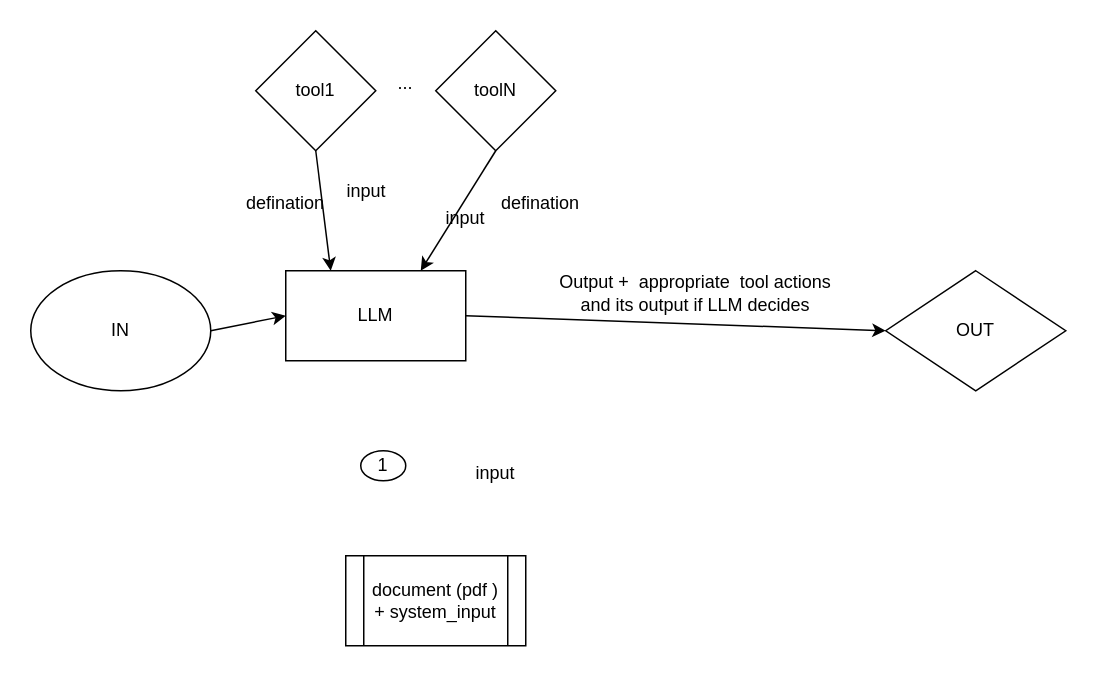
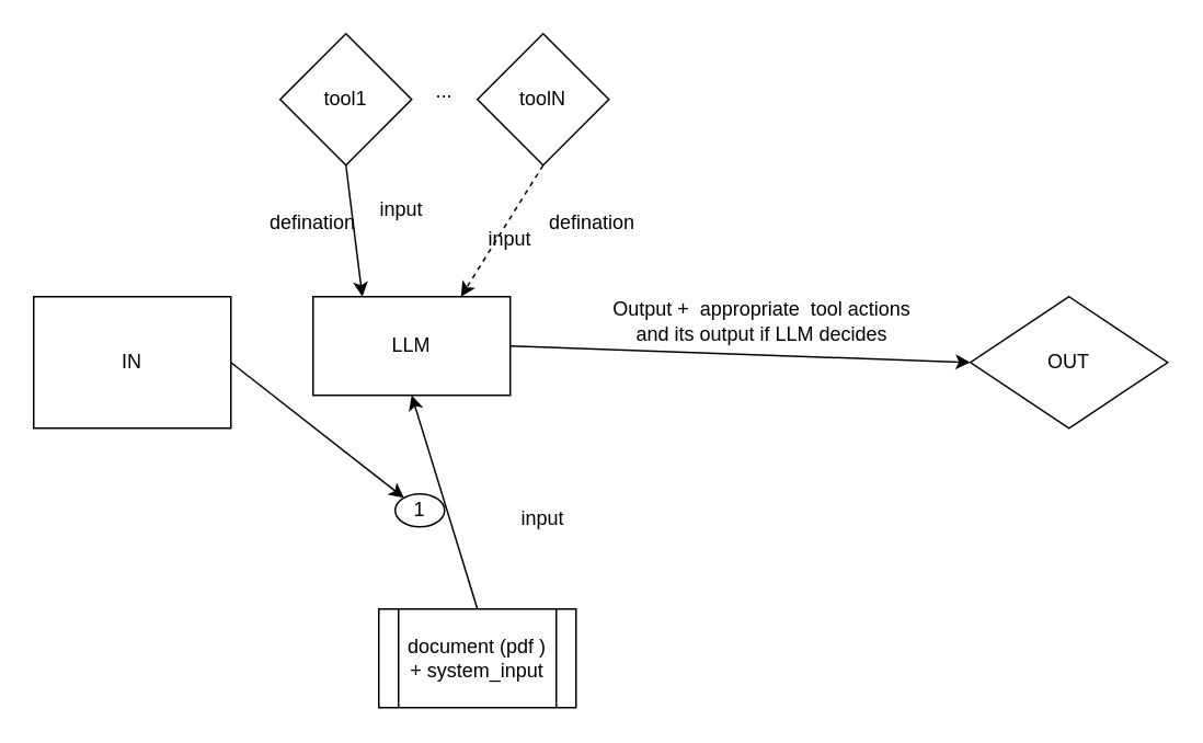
- <mxCell id="12" value="" style="endArrow=classic;html=1;rounded=0;exitX=0.5;exitY=1;exitDx=0;exitDy=0;entryX=0.75;entryY=0;entryDx=0;entryDy=0;" edge="1" parent="1" source="10" target="3"><mxGeometry width="50" height="50" relative="1" as="geometry"><mxPoint x="440" y="280" as="sourcePoint" /><mxPoint x="490" y="230" as="targetPoint" /></mxGeometry></mxCell>
+ <mxCell id="12" value="" style="endArrow=classic;html=1;rounded=0;exitX=0.5;exitY=1;exitDx=0;exitDy=0;entryX=0.75;entryY=0;entryDx=0;entryDy=0;dashed=1;" edge="1" parent="1" source="10" target="3"><mxGeometry width="50" height="50" relative="1" as="geometry"><mxPoint x="440" y="280" as="sourcePoint" /><mxPoint x="490" y="230" as="targetPoint" /></mxGeometry></mxCell>
- <mxCell id="7" value="" style="endArrow=classic;html=1;rounded=0;entryX=0;entryY=0.5;entryDx=0;entryDy=0;exitX=1;exitY=0.5;exitDx=0;exitDy=0;" edge="1" parent="1" source="2" target="3"><mxGeometry width="50" height="50" relative="1" as="geometry"><mxPoint x="110" y="330" as="sourcePoint" /><mxPoint x="160" y="280" as="targetPoint" /></mxGeometry></mxCell>
+ <mxCell id="7" value="" style="endArrow=classic;html=1;rounded=0;exitX=1;exitY=0.5;exitDx=0;exitDy=0;" edge="1" parent="1" source="2" target="6"><mxGeometry width="50" height="50" relative="1" as="geometry"><mxPoint x="110" y="330" as="sourcePoint" /><mxPoint x="160" y="280" as="targetPoint" /></mxGeometry></mxCell>
- <mxCell id="2" value="IN" style="ellipse;whiteSpace=wrap;html=1;" vertex="1" parent="1"><mxGeometry x="20" y="180" width="120" height="80" as="geometry" /></mxCell>
+ <mxCell id="2" value="IN" style="whiteSpace=wrap;html=1;rounded=0;" vertex="1" parent="1"><mxGeometry x="20" y="180" width="120" height="80" as="geometry" /></mxCell>
+ <mxCell id="5" value="" style="endArrow=classic;html=1;rounded=0;entryX=0.5;entryY=1;entryDx=0;entryDy=0;exitX=0.5;exitY=0;exitDx=0;exitDy=0;" edge="1" parent="1" source="4" target="3"><mxGeometry width="50" height="50" relative="1" as="geometry"><mxPoint x="410" y="350" as="sourcePoint" /><mxPoint x="460" y="300" as="targetPoint" /></mxGeometry></mxCell>
